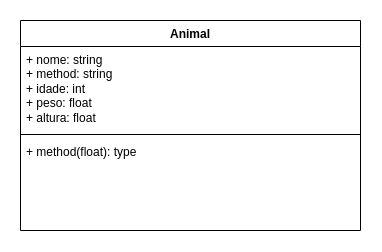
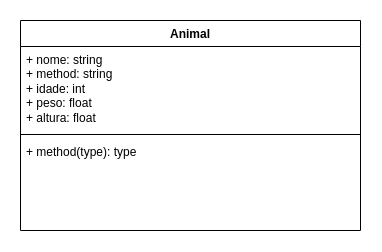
- <mxCell id="5" value="+ method(float): type" style="text;strokeColor=none;fillColor=none;align=left;verticalAlign=top;spacingLeft=4;spacingRight=4;overflow=hidden;rotatable=0;points=[[0,0.5],[1,0.5]];portConstraint=eastwest;whiteSpace=wrap;html=1;" vertex="1" parent="2"><mxGeometry y="118" width="340" height="92" as="geometry" /></mxCell>
+ <mxCell id="5" value="+ method(type): type" style="text;strokeColor=none;fillColor=none;align=left;verticalAlign=top;spacingLeft=4;spacingRight=4;overflow=hidden;rotatable=0;points=[[0,0.5],[1,0.5]];portConstraint=eastwest;whiteSpace=wrap;html=1;" vertex="1" parent="2"><mxGeometry y="118" width="340" height="92" as="geometry" /></mxCell>
